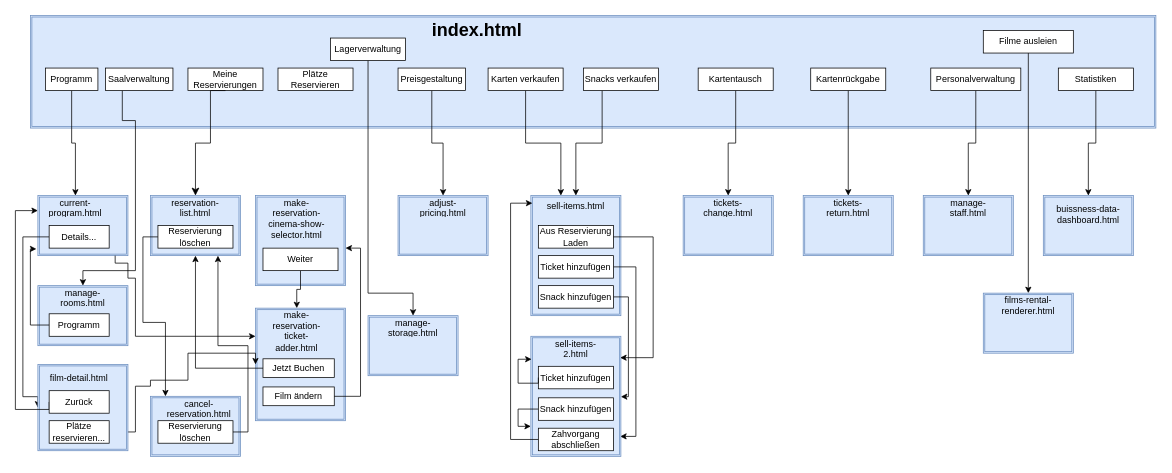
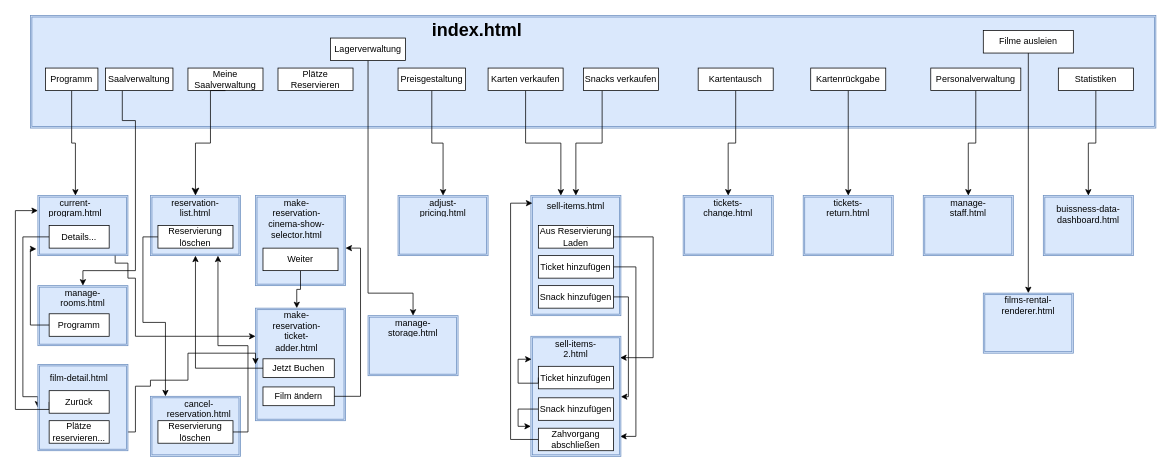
- <mxCell id="10" value="Meine Reservierungen" style="html=1;whiteSpace=wrap;" parent="1" vertex="1"><mxGeometry x="250" y="90" width="100" height="30" as="geometry" /></mxCell>
+ <mxCell id="10" value="Meine Saalverwaltung" style="html=1;whiteSpace=wrap;" parent="1" vertex="1"><mxGeometry x="250" y="90" width="100" height="30" as="geometry" /></mxCell>
